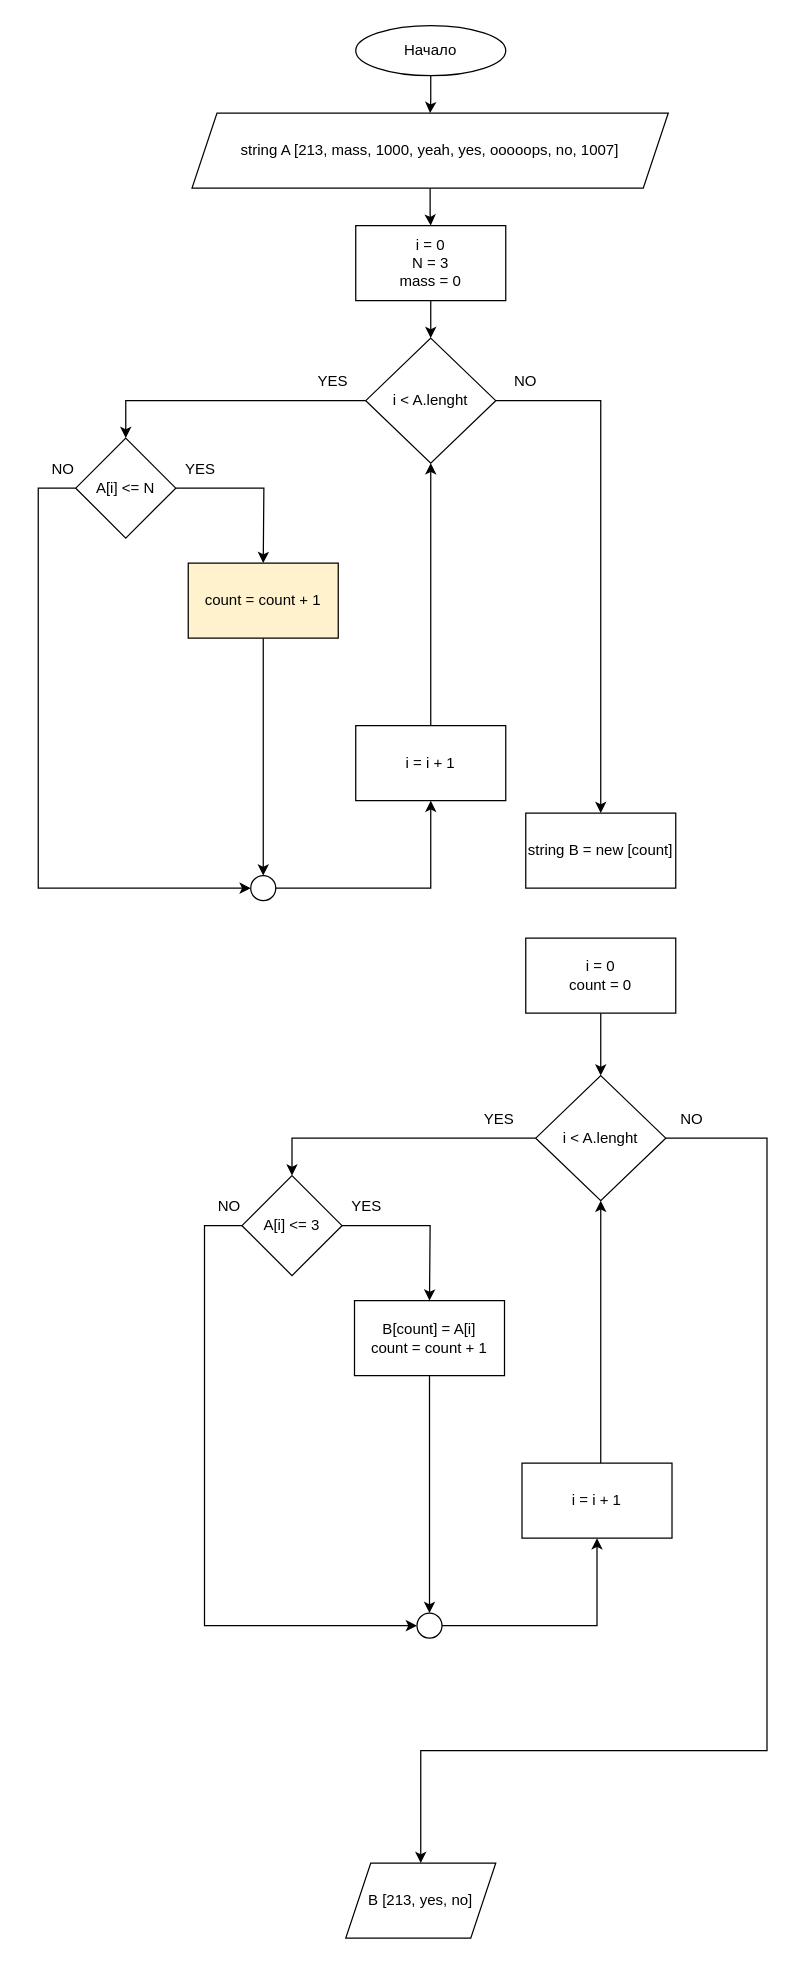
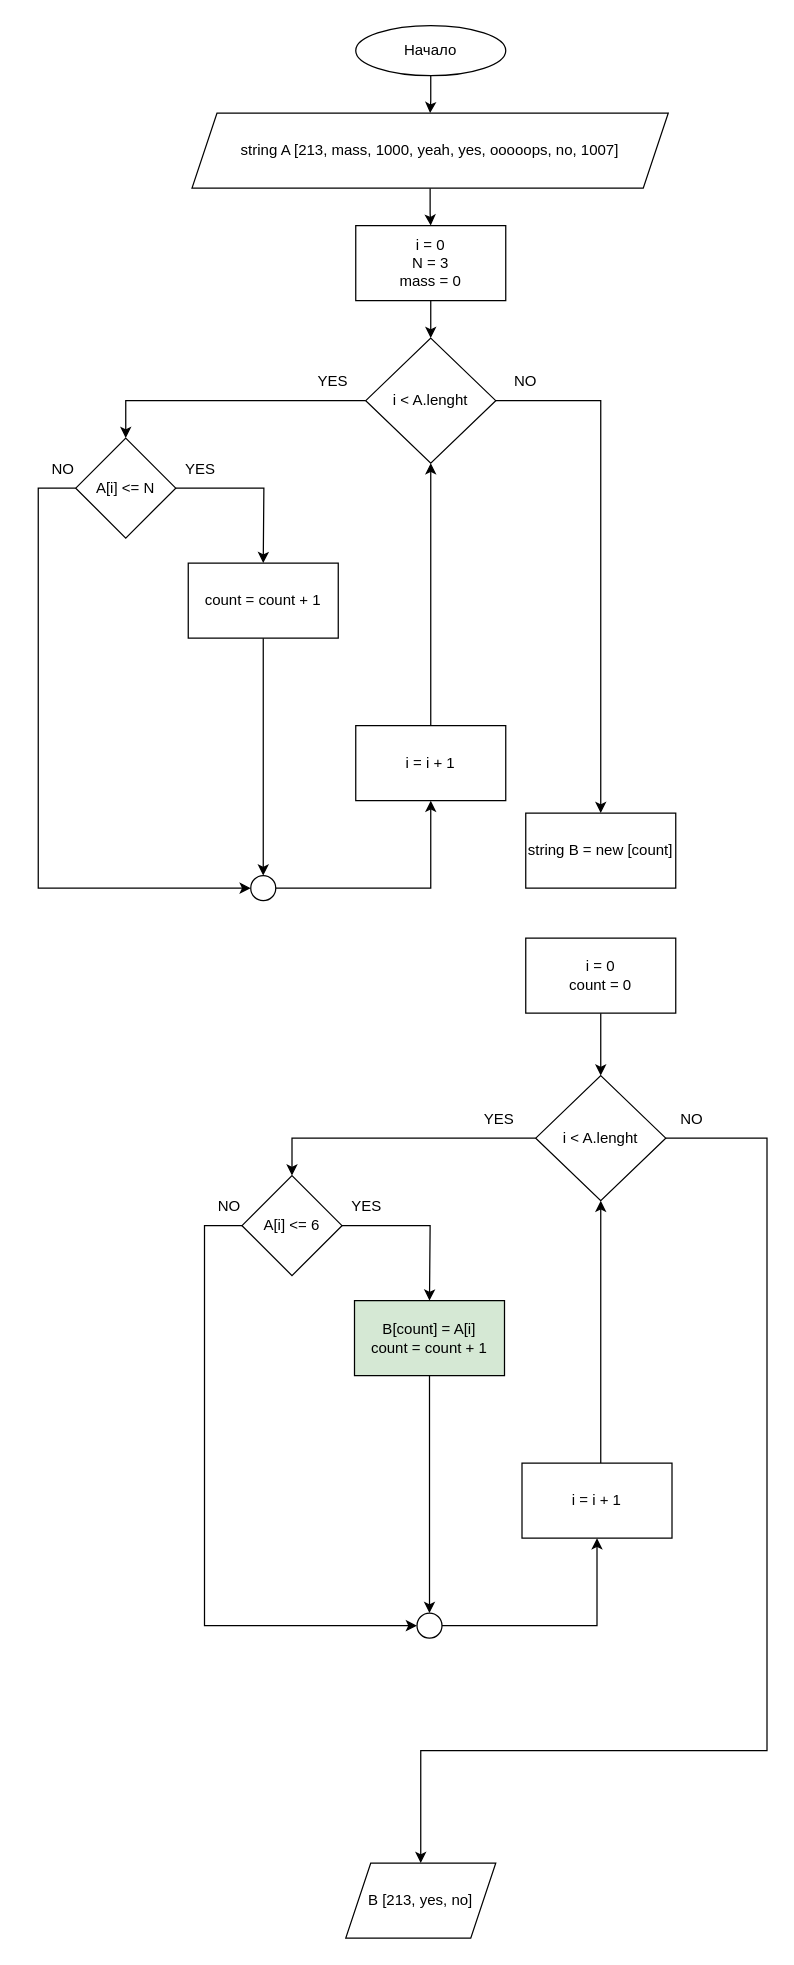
- <mxCell id="16" value="count = count + 1" style="rounded=0;whiteSpace=wrap;html=1;fillColor=#fff2cc;" parent="1" vertex="1"><mxGeometry x="150" y="450" width="120" height="60" as="geometry" /></mxCell>
+ <mxCell id="16" value="count = count + 1" style="rounded=0;whiteSpace=wrap;html=1;" parent="1" vertex="1"><mxGeometry x="150" y="450" width="120" height="60" as="geometry" /></mxCell>
- <mxCell id="33" value="A[i] &amp;lt;= 3" style="rhombus;whiteSpace=wrap;html=1;" vertex="1" parent="1"><mxGeometry x="193" y="940" width="80" height="80" as="geometry" /></mxCell>
+ <mxCell id="33" value="A[i] &amp;lt;= 6" style="rhombus;whiteSpace=wrap;html=1;" vertex="1" parent="1"><mxGeometry x="193" y="940" width="80" height="80" as="geometry" /></mxCell>
- <mxCell id="35" value="B[count] = A[i]&lt;br&gt;count = count + 1" style="rounded=0;whiteSpace=wrap;html=1;" vertex="1" parent="1"><mxGeometry x="283" y="1040" width="120" height="60" as="geometry" /></mxCell>
+ <mxCell id="35" value="B[count] = A[i]&lt;br&gt;count = count + 1" style="rounded=0;whiteSpace=wrap;html=1;fillColor=#d5e8d4;" vertex="1" parent="1"><mxGeometry x="283" y="1040" width="120" height="60" as="geometry" /></mxCell>
